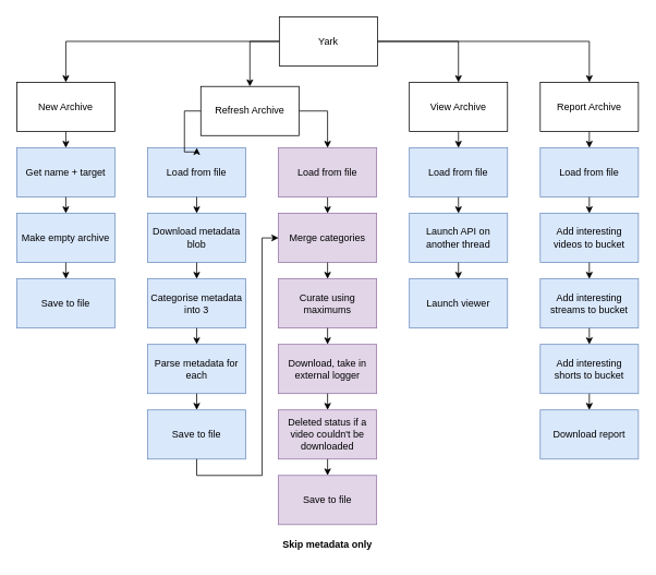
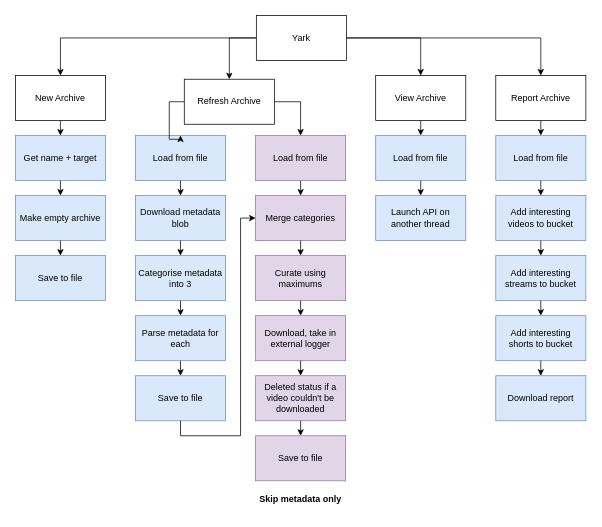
- <mxCell id="52" style="edgeStyle=orthogonalEdgeStyle;rounded=0;orthogonalLoop=1;jettySize=auto;html=1;exitX=0.5;exitY=1;exitDx=0;exitDy=0;entryX=0.5;entryY=0;entryDx=0;entryDy=0;" edge="1" parent="45" source="49" target="51"><mxGeometry relative="1" as="geometry" /></mxCell>
- <mxCell id="51" value="Launch viewer" style="rounded=0;whiteSpace=wrap;html=1;fillColor=#dae8fc;strokeColor=#6c8ebf;" vertex="1" parent="45"><mxGeometry y="240" width="120" height="60" as="geometry" /></mxCell>
